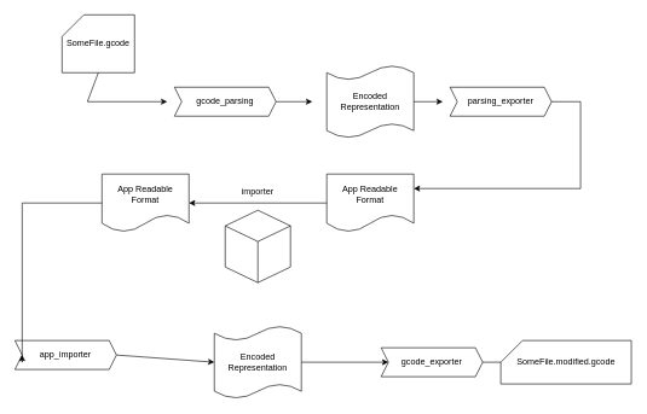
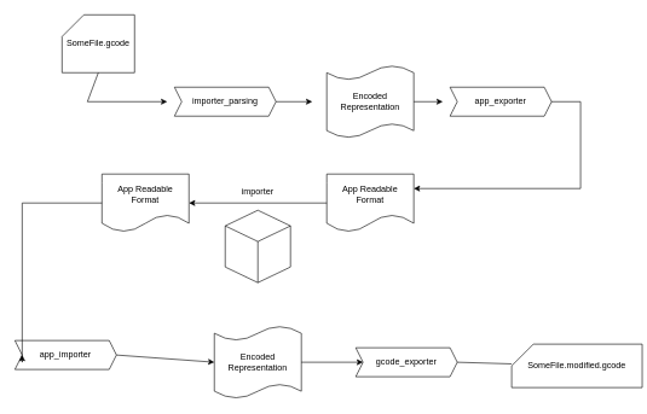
- <mxCell id="3" value="gcode_parsing" style="shape=step;perimeter=stepPerimeter;whiteSpace=wrap;html=1;fixedSize=1;strokeColor=default;align=center;verticalAlign=middle;fontFamily=Helvetica;fontSize=12;fontColor=default;fillColor=default;size=10;" vertex="1" parent="1"><mxGeometry x="240" y="120" width="140" height="40" as="geometry" /></mxCell>
+ <mxCell id="3" value="importer_parsing" style="shape=step;perimeter=stepPerimeter;whiteSpace=wrap;html=1;fixedSize=1;strokeColor=default;align=center;verticalAlign=middle;fontFamily=Helvetica;fontSize=12;fontColor=default;fillColor=default;size=10;" vertex="1" parent="1"><mxGeometry x="240" y="120" width="140" height="40" as="geometry" /></mxCell>
- <mxCell id="7" value="parsing_exporter" style="shape=step;perimeter=stepPerimeter;whiteSpace=wrap;html=1;fixedSize=1;strokeColor=default;align=center;verticalAlign=middle;fontFamily=Helvetica;fontSize=12;fontColor=default;fillColor=default;size=10;" vertex="1" parent="1"><mxGeometry x="620" y="120" width="140" height="40" as="geometry" /></mxCell>
+ <mxCell id="7" value="app_exporter" style="shape=step;perimeter=stepPerimeter;whiteSpace=wrap;html=1;fixedSize=1;strokeColor=default;align=center;verticalAlign=middle;fontFamily=Helvetica;fontSize=12;fontColor=default;fillColor=default;size=10;" vertex="1" parent="1"><mxGeometry x="620" y="120" width="140" height="40" as="geometry" /></mxCell>
- <mxCell id="20" value="gcode_exporter" style="shape=step;perimeter=stepPerimeter;whiteSpace=wrap;html=1;fixedSize=1;strokeColor=default;align=center;verticalAlign=middle;fontFamily=Helvetica;fontSize=12;fontColor=default;fillColor=default;size=10;" vertex="1" parent="1"><mxGeometry x="525" y="480" width="140" height="40" as="geometry" /></mxCell>
+ <mxCell id="20" value="gcode_exporter" style="shape=step;perimeter=stepPerimeter;whiteSpace=wrap;html=1;fixedSize=1;strokeColor=default;align=center;verticalAlign=middle;fontFamily=Helvetica;fontSize=12;fontColor=default;fillColor=default;size=10;" vertex="1" parent="1"><mxGeometry x="490" y="480" width="140" height="40" as="geometry" /></mxCell>
- <mxCell id="22" value="SomeFile.modified.gcode" style="shape=card;whiteSpace=wrap;html=1;" vertex="1" parent="1"><mxGeometry x="690" y="470" width="180" height="60" as="geometry" /></mxCell>
+ <mxCell id="22" value="SomeFile.modified.gcode" style="shape=card;whiteSpace=wrap;html=1;" vertex="1" parent="1"><mxGeometry x="705" y="475" width="180" height="60" as="geometry" /></mxCell>
